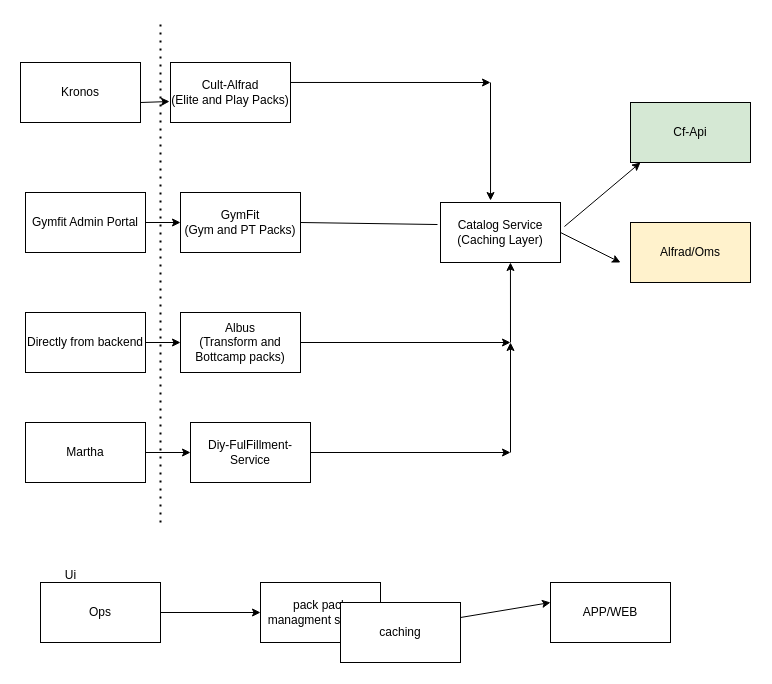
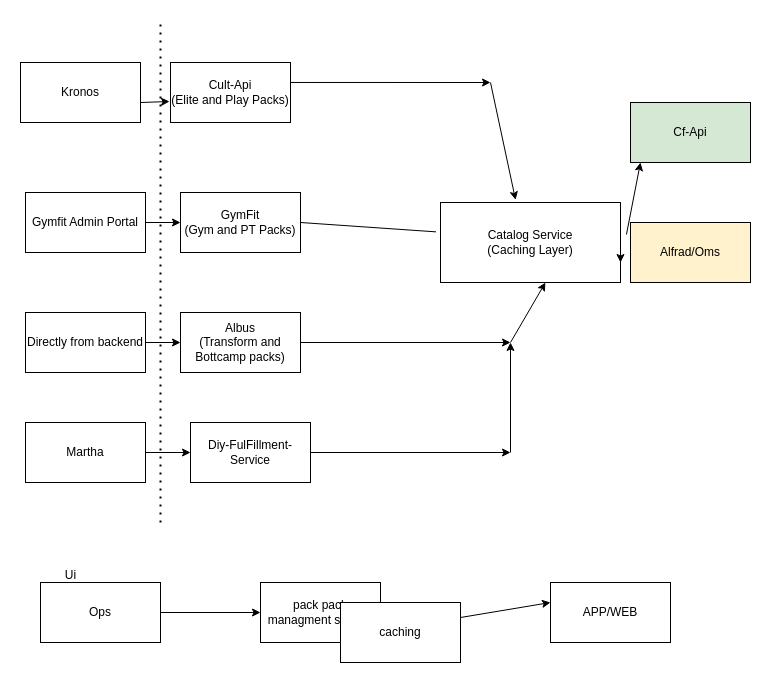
- <mxCell id="2" value="Cult-Alfrad&lt;br&gt;(Elite and Play Packs)" style="rounded=0;whiteSpace=wrap;html=1;" parent="1" vertex="1"><mxGeometry x="170" y="62" width="120" height="60" as="geometry" /></mxCell>
+ <mxCell id="2" value="Cult-Api&lt;br&gt;(Elite and Play Packs)" style="rounded=0;whiteSpace=wrap;html=1;" parent="1" vertex="1"><mxGeometry x="170" y="62" width="120" height="60" as="geometry" /></mxCell>
- <mxCell id="5" value="Catalog Service&lt;br&gt;(Caching Layer)" style="rounded=0;whiteSpace=wrap;html=1;" parent="1" vertex="1"><mxGeometry x="440" y="202" width="120" height="60" as="geometry" /></mxCell>
+ <mxCell id="5" value="Catalog Service&lt;br&gt;(Caching Layer)" style="rounded=0;whiteSpace=wrap;html=1;" parent="1" vertex="1"><mxGeometry x="440" y="202" width="180" height="80" as="geometry" /></mxCell>
